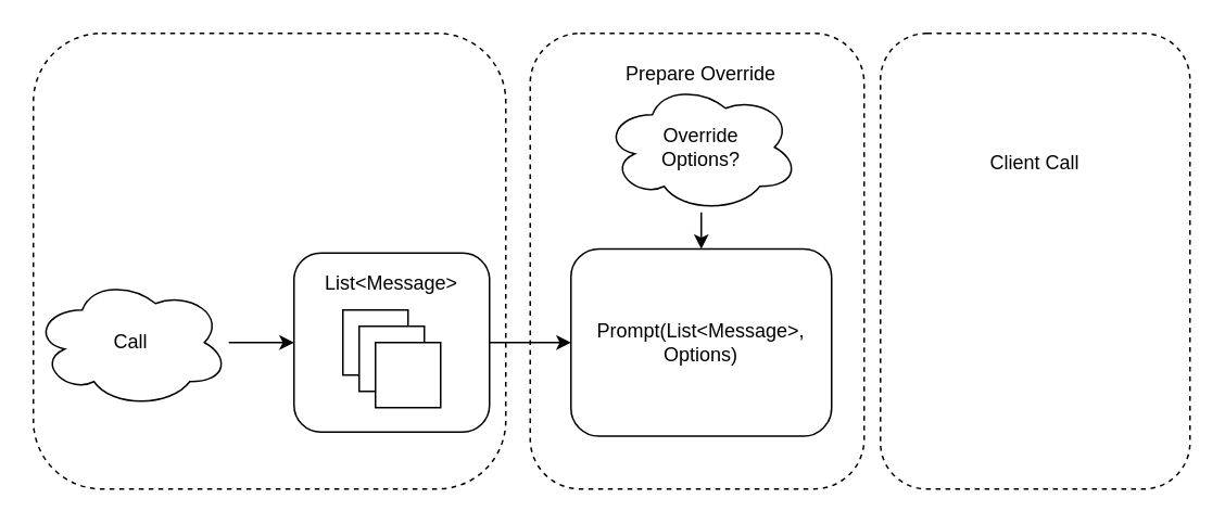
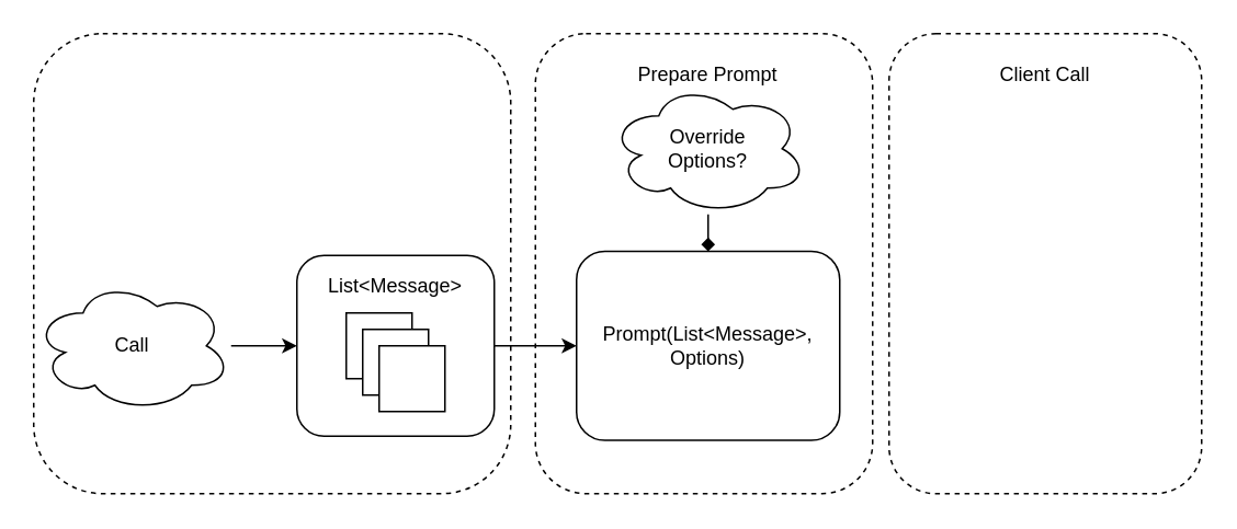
- <mxCell id="14" value="Prepare Override" style="text;html=1;align=center;verticalAlign=middle;whiteSpace=wrap;rounded=0;" vertex="1" parent="1"><mxGeometry x="365" y="30" width="130" height="30" as="geometry" /></mxCell>
+ <mxCell id="14" value="Prepare Prompt" style="text;html=1;align=center;verticalAlign=middle;whiteSpace=wrap;rounded=0;" vertex="1" parent="1"><mxGeometry x="365" y="30" width="130" height="30" as="geometry" /></mxCell>
- <mxCell id="16" value="Client Call" style="text;html=1;align=center;verticalAlign=middle;whiteSpace=wrap;rounded=0;" vertex="1" parent="1"><mxGeometry x="570" y="85" width="130" height="30" as="geometry" /></mxCell>
+ <mxCell id="16" value="Client Call" style="text;html=1;align=center;verticalAlign=middle;whiteSpace=wrap;rounded=0;" vertex="1" parent="1"><mxGeometry x="570" y="30" width="130" height="30" as="geometry" /></mxCell>
- <mxCell id="12" style="edgeStyle=orthogonalEdgeStyle;rounded=0;orthogonalLoop=1;jettySize=auto;html=1;entryX=0.5;entryY=0;entryDx=0;entryDy=0;" edge="1" parent="1" source="13" target="11"><mxGeometry relative="1" as="geometry" /></mxCell>
+ <mxCell id="12" style="edgeStyle=orthogonalEdgeStyle;rounded=0;orthogonalLoop=1;jettySize=auto;html=1;entryX=0.5;entryY=0;entryDx=0;entryDy=0;endArrow=diamond;" edge="1" parent="1" source="13" target="11"><mxGeometry relative="1" as="geometry" /></mxCell>
